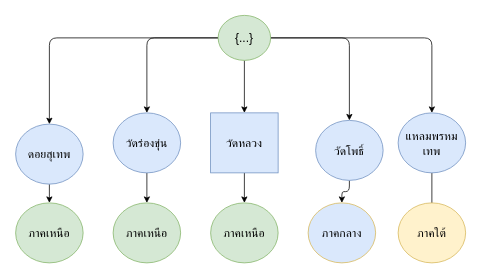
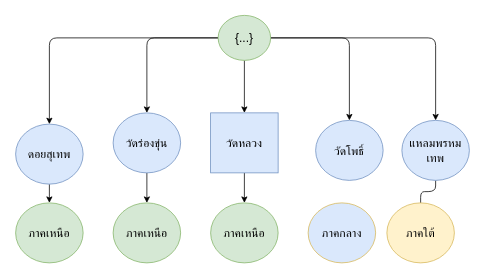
- <mxCell id="13" value="แหลมพรหมเทพ" style="ellipse;whiteSpace=wrap;html=1;fontSize=16;fillColor=#dae8fc;strokeColor=#6c8ebf;" parent="1" vertex="1"><mxGeometry x="530" y="150" width="90" height="80" as="geometry" /></mxCell>
+ <mxCell id="13" value="แหลมพรหมเทพ" style="ellipse;whiteSpace=wrap;html=1;fontSize=16;fillColor=#dae8fc;strokeColor=#6c8ebf;" parent="1" vertex="1"><mxGeometry x="535" y="160" width="90" height="80" as="geometry" /></mxCell>
- <mxCell id="14" style="edgeStyle=orthogonalEdgeStyle;html=1;fontSize=16;" parent="1" source="15" target="21" edge="1"><mxGeometry relative="1" as="geometry" /></mxCell>
- <mxCell id="22" value="ภาคใต้" style="ellipse;whiteSpace=wrap;html=1;fontSize=16;fillColor=#fff2cc;strokeColor=#d6b656;" parent="1" vertex="1"><mxGeometry x="530" y="270" width="90" height="80" as="geometry" /></mxCell>
+ <mxCell id="22" value="ภาคใต้" style="ellipse;whiteSpace=wrap;html=1;fontSize=16;fillColor=#fff2cc;strokeColor=#d6b656;" parent="1" vertex="1"><mxGeometry x="515" y="270" width="90" height="80" as="geometry" /></mxCell>
